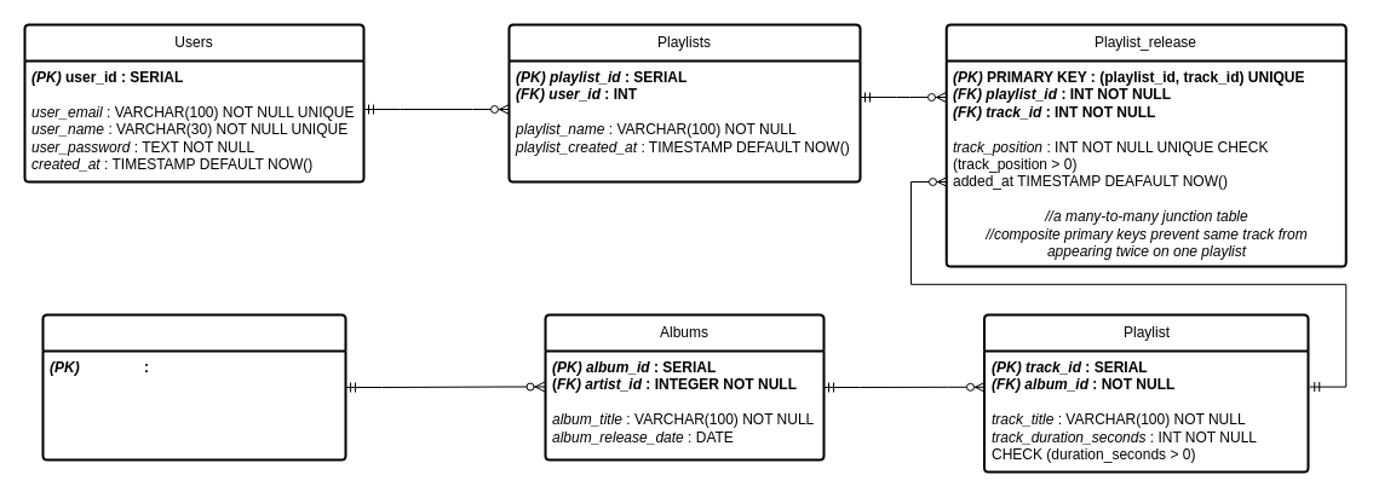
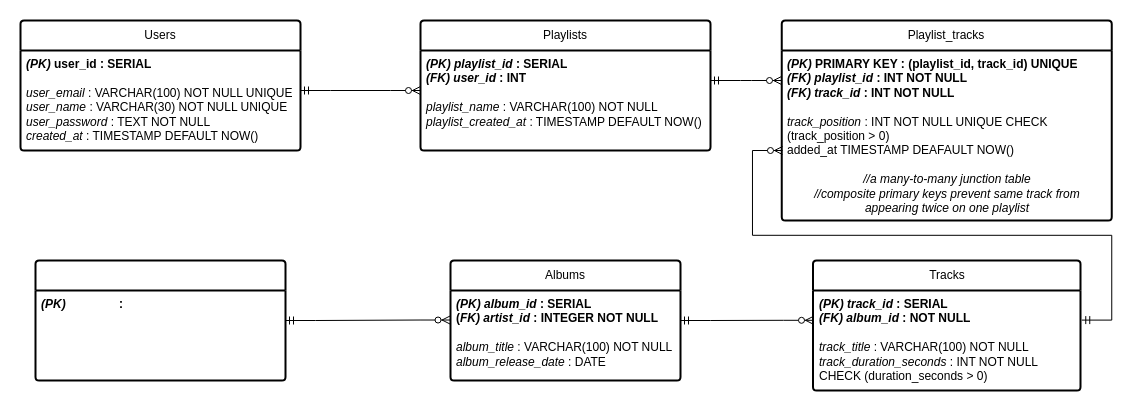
- <mxCell id="12" value="&lt;span style=&quot;text-align: left;&quot;&gt;Playlist_release&lt;/span&gt;" style="swimlane;childLayout=stackLayout;horizontal=1;startSize=30;horizontalStack=0;rounded=1;fontSize=12;fontStyle=0;strokeWidth=2;resizeParent=0;resizeLast=1;shadow=0;dashed=0;align=center;arcSize=4;whiteSpace=wrap;html=1;swimlaneFillColor=default;" vertex="1" parent="1"><mxGeometry x="781.25" y="20" width="330" height="200" as="geometry" /></mxCell>
+ <mxCell id="12" value="&lt;span style=&quot;text-align: left;&quot;&gt;Playlist_tracks&lt;/span&gt;" style="swimlane;childLayout=stackLayout;horizontal=1;startSize=30;horizontalStack=0;rounded=1;fontSize=12;fontStyle=0;strokeWidth=2;resizeParent=0;resizeLast=1;shadow=0;dashed=0;align=center;arcSize=4;whiteSpace=wrap;html=1;swimlaneFillColor=default;" vertex="1" parent="1"><mxGeometry x="781.25" y="20" width="330" height="200" as="geometry" /></mxCell>
- <mxCell id="10" value="&lt;span style=&quot;text-align: left;&quot;&gt;Playlist&lt;/span&gt;" style="swimlane;childLayout=stackLayout;horizontal=1;startSize=30;horizontalStack=0;rounded=1;fontSize=12;fontStyle=0;strokeWidth=2;resizeParent=0;resizeLast=1;shadow=0;dashed=0;align=center;arcSize=4;whiteSpace=wrap;html=1;swimlaneFillColor=default;" vertex="1" parent="1"><mxGeometry x="812.5" y="260" width="267.5" height="130" as="geometry" /></mxCell>
+ <mxCell id="10" value="&lt;span style=&quot;text-align: left;&quot;&gt;Tracks&lt;/span&gt;" style="swimlane;childLayout=stackLayout;horizontal=1;startSize=30;horizontalStack=0;rounded=1;fontSize=12;fontStyle=0;strokeWidth=2;resizeParent=0;resizeLast=1;shadow=0;dashed=0;align=center;arcSize=4;whiteSpace=wrap;html=1;swimlaneFillColor=default;" vertex="1" parent="1"><mxGeometry x="812.5" y="260" width="267.5" height="130" as="geometry" /></mxCell>
